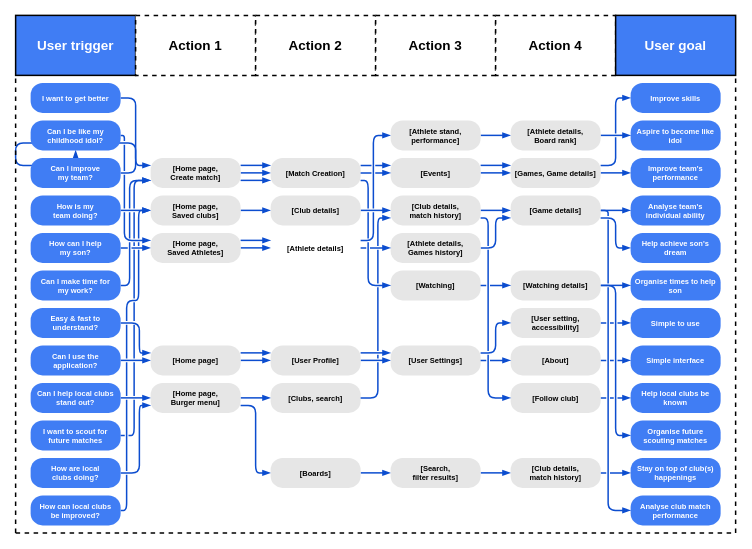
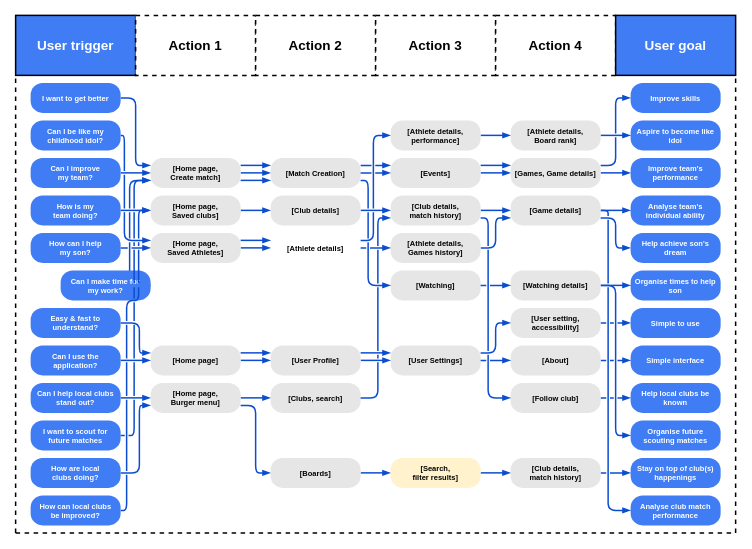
- <mxCell id="49" value="[Athlete stand, performance]" style="rounded=1;whiteSpace=wrap;html=1;strokeColor=none;fillColor=#E6E6E6;glass=0;comic=0;shadow=0;fontFamily=Helvetica;fontStyle=1;arcSize=40;fontSize=10;" parent="1" vertex="1"><mxGeometry x="520" y="160" width="120" height="40" as="geometry" /></mxCell>
+ <mxCell id="49" value="[Athlete details, performance]" style="rounded=1;whiteSpace=wrap;html=1;strokeColor=none;fillColor=#E6E6E6;glass=0;comic=0;shadow=0;fontFamily=Helvetica;fontStyle=1;arcSize=40;fontSize=10;" parent="1" vertex="1"><mxGeometry x="520" y="160" width="120" height="40" as="geometry" /></mxCell>
- <mxCell id="3" style="edgeStyle=orthogonalEdgeStyle;orthogonalLoop=1;jettySize=auto;html=1;exitX=1;exitY=0.5;exitDx=0;exitDy=0;shadow=0;startFill=0;endArrow=blockThin;endFill=1;targetPerimeterSpacing=0;strokeWidth=2;fontSize=12;fontColor=#461055;jumpStyle=gap;jumpSize=3;strokeColor=#0C4DCF;" parent="1" source="20" target="19" edge="1"><mxGeometry relative="1" as="geometry" /></mxCell>
+ <mxCell id="3" style="edgeStyle=orthogonalEdgeStyle;orthogonalLoop=1;jettySize=auto;html=1;exitX=1;exitY=0.5;exitDx=0;exitDy=0;entryX=0;entryY=0.5;entryDx=0;entryDy=0;shadow=0;startFill=0;endArrow=blockThin;endFill=1;targetPerimeterSpacing=0;strokeWidth=2;fontSize=12;fontColor=#461055;jumpStyle=gap;jumpSize=3;strokeColor=#0C4DCF;" parent="1" source="20" target="63" edge="1"><mxGeometry relative="1" as="geometry" /></mxCell>
- <mxCell id="22" value="Can I make time for&lt;br&gt;my work?" style="rounded=1;whiteSpace=wrap;html=1;strokeColor=none;glass=0;comic=0;shadow=0;fontFamily=Helvetica;fontStyle=1;arcSize=40;spacingLeft=4;spacingRight=4;fontSize=10;fillColor=#407DF4;fontColor=#FFFFFF;" parent="1" vertex="1"><mxGeometry x="40" y="360" width="120" height="40" as="geometry" /></mxCell>
+ <mxCell id="22" value="Can I make time for&lt;br&gt;my work?" style="rounded=1;whiteSpace=wrap;html=1;strokeColor=none;glass=0;comic=0;shadow=0;fontFamily=Helvetica;fontStyle=1;arcSize=40;spacingLeft=4;spacingRight=4;fontSize=10;fillColor=#407DF4;fontColor=#FFFFFF;" parent="1" vertex="1"><mxGeometry x="80" y="360" width="120" height="40" as="geometry" /></mxCell>
- <mxCell id="102" value="[Search,&lt;br&gt;filter results]" style="rounded=1;whiteSpace=wrap;html=1;strokeColor=none;fillColor=#E6E6E6;glass=0;comic=0;shadow=0;fontFamily=Helvetica;fontStyle=1;arcSize=40;fontSize=10;" parent="1" vertex="1"><mxGeometry x="520" y="610" width="120" height="40" as="geometry" /></mxCell>
+ <mxCell id="102" value="[Search,&lt;br&gt;filter results]" style="rounded=1;whiteSpace=wrap;html=1;strokeColor=none;fillColor=#fff2cc;glass=0;comic=0;shadow=0;fontFamily=Helvetica;fontStyle=1;arcSize=40;fontSize=10;" parent="1" vertex="1"><mxGeometry x="520" y="610" width="120" height="40" as="geometry" /></mxCell>
